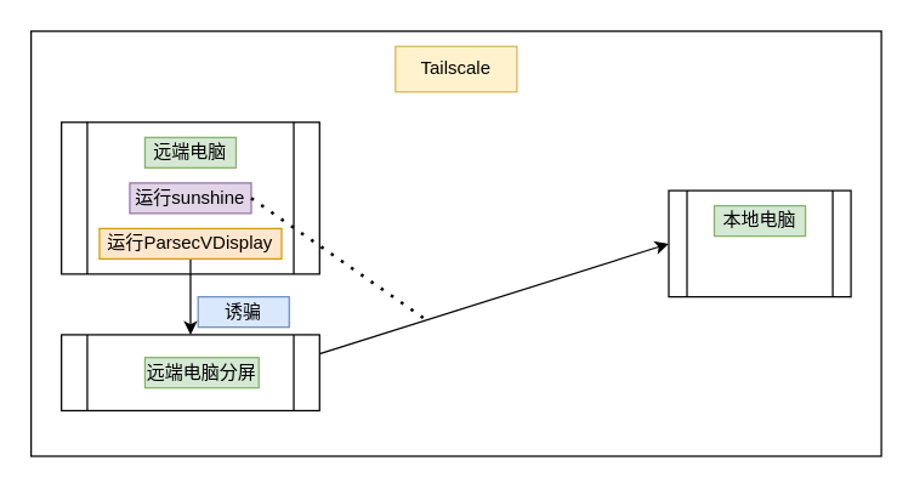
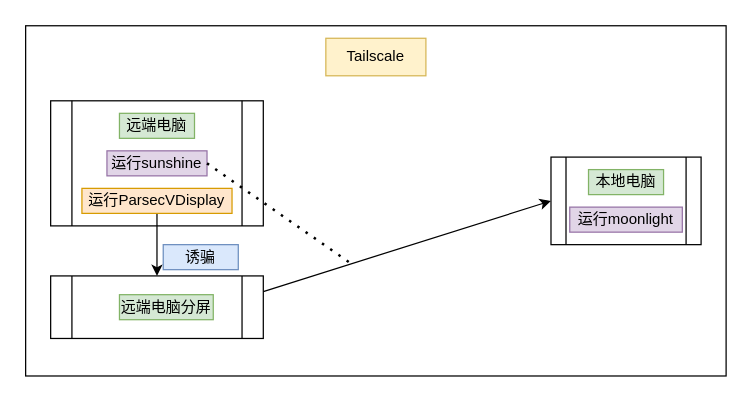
+ <mxCell id="12" value="运行moonlight" style="text;html=1;align=center;verticalAlign=middle;whiteSpace=wrap;rounded=0;fillColor=#e1d5e7;strokeColor=#9673a6;" vertex="1" parent="1"><mxGeometry x="455" y="165" width="90" height="20" as="geometry" /></mxCell>
